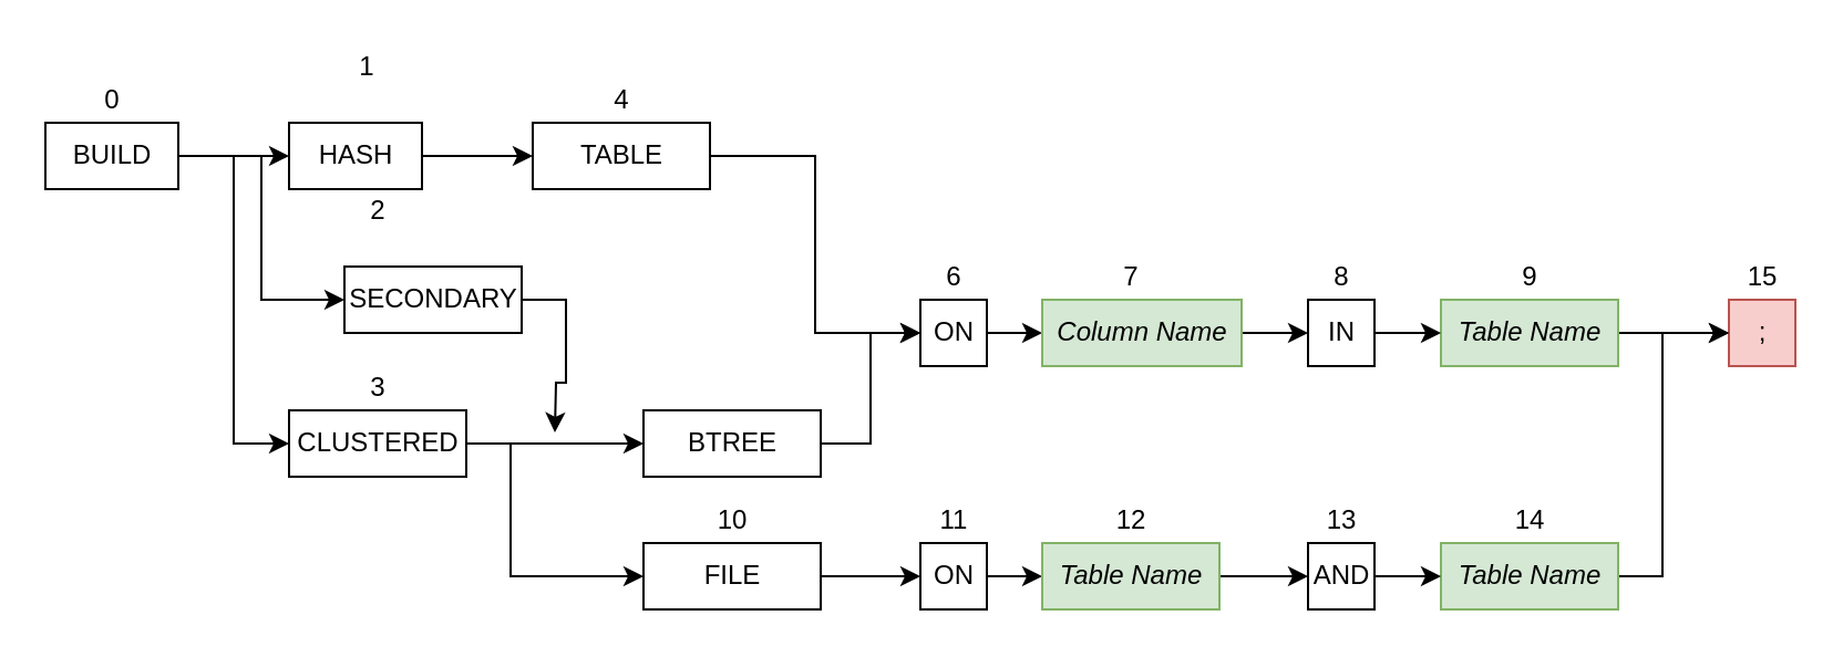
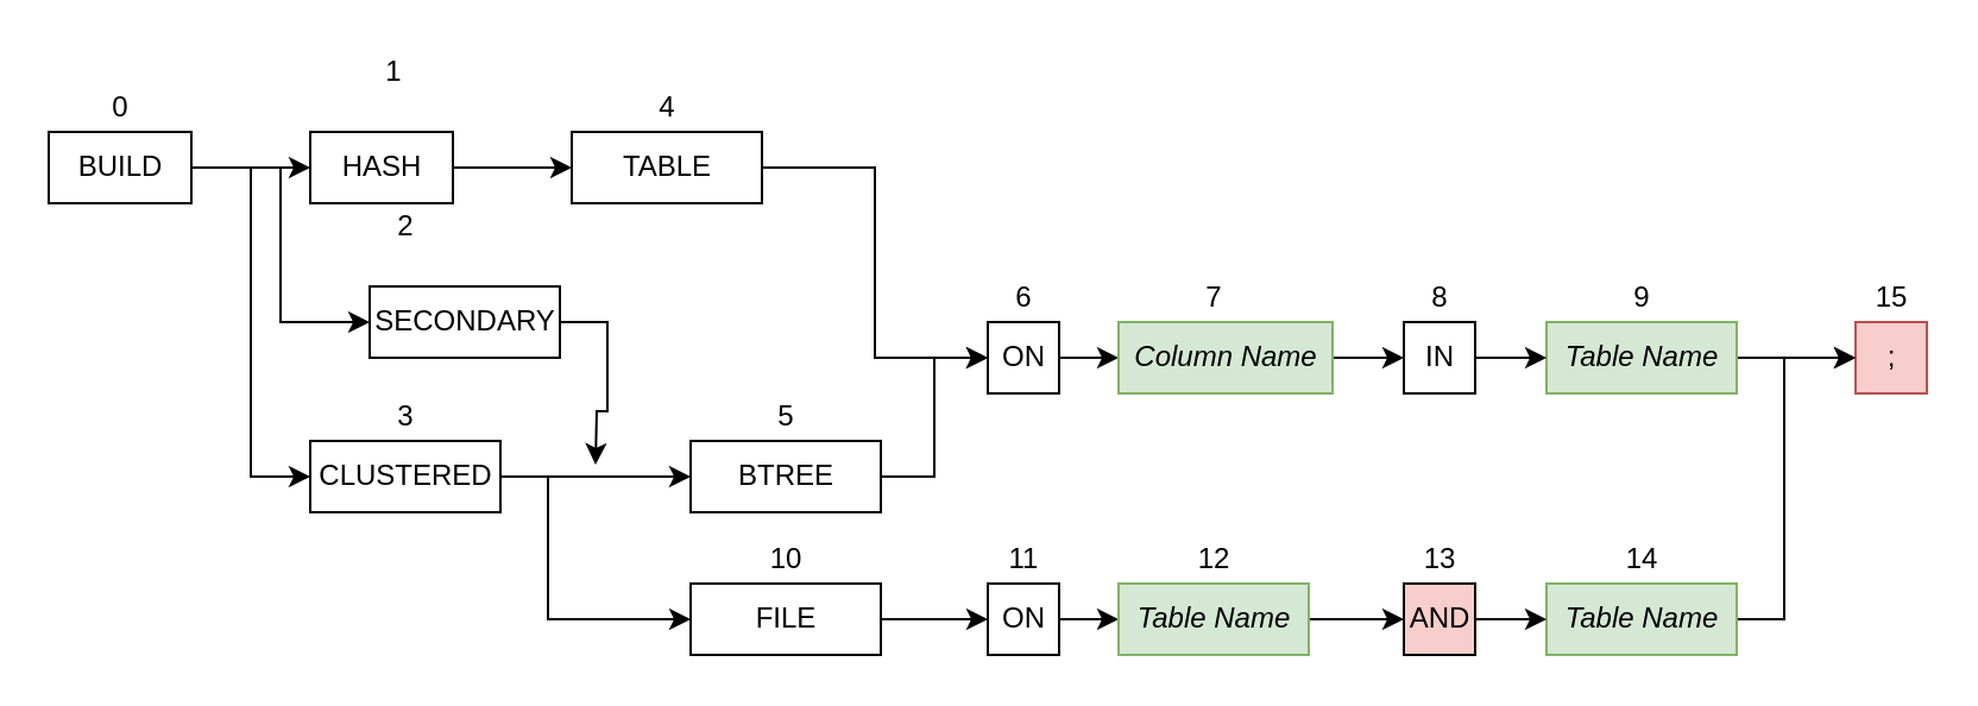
+ <mxCell id="27" value="5" style="text;html=1;align=center;verticalAlign=middle;resizable=0;points=[];autosize=1;" vertex="1" parent="1"><mxGeometry x="320" y="165" width="20" height="20" as="geometry" /></mxCell>
- <mxCell id="50" value="AND" style="html=1;" vertex="1" parent="1"><mxGeometry x="590" y="245" width="30" height="30" as="geometry" /></mxCell>
+ <mxCell id="50" value="AND" style="html=1;fillColor=#f8cecc;" vertex="1" parent="1"><mxGeometry x="590" y="245" width="30" height="30" as="geometry" /></mxCell>
